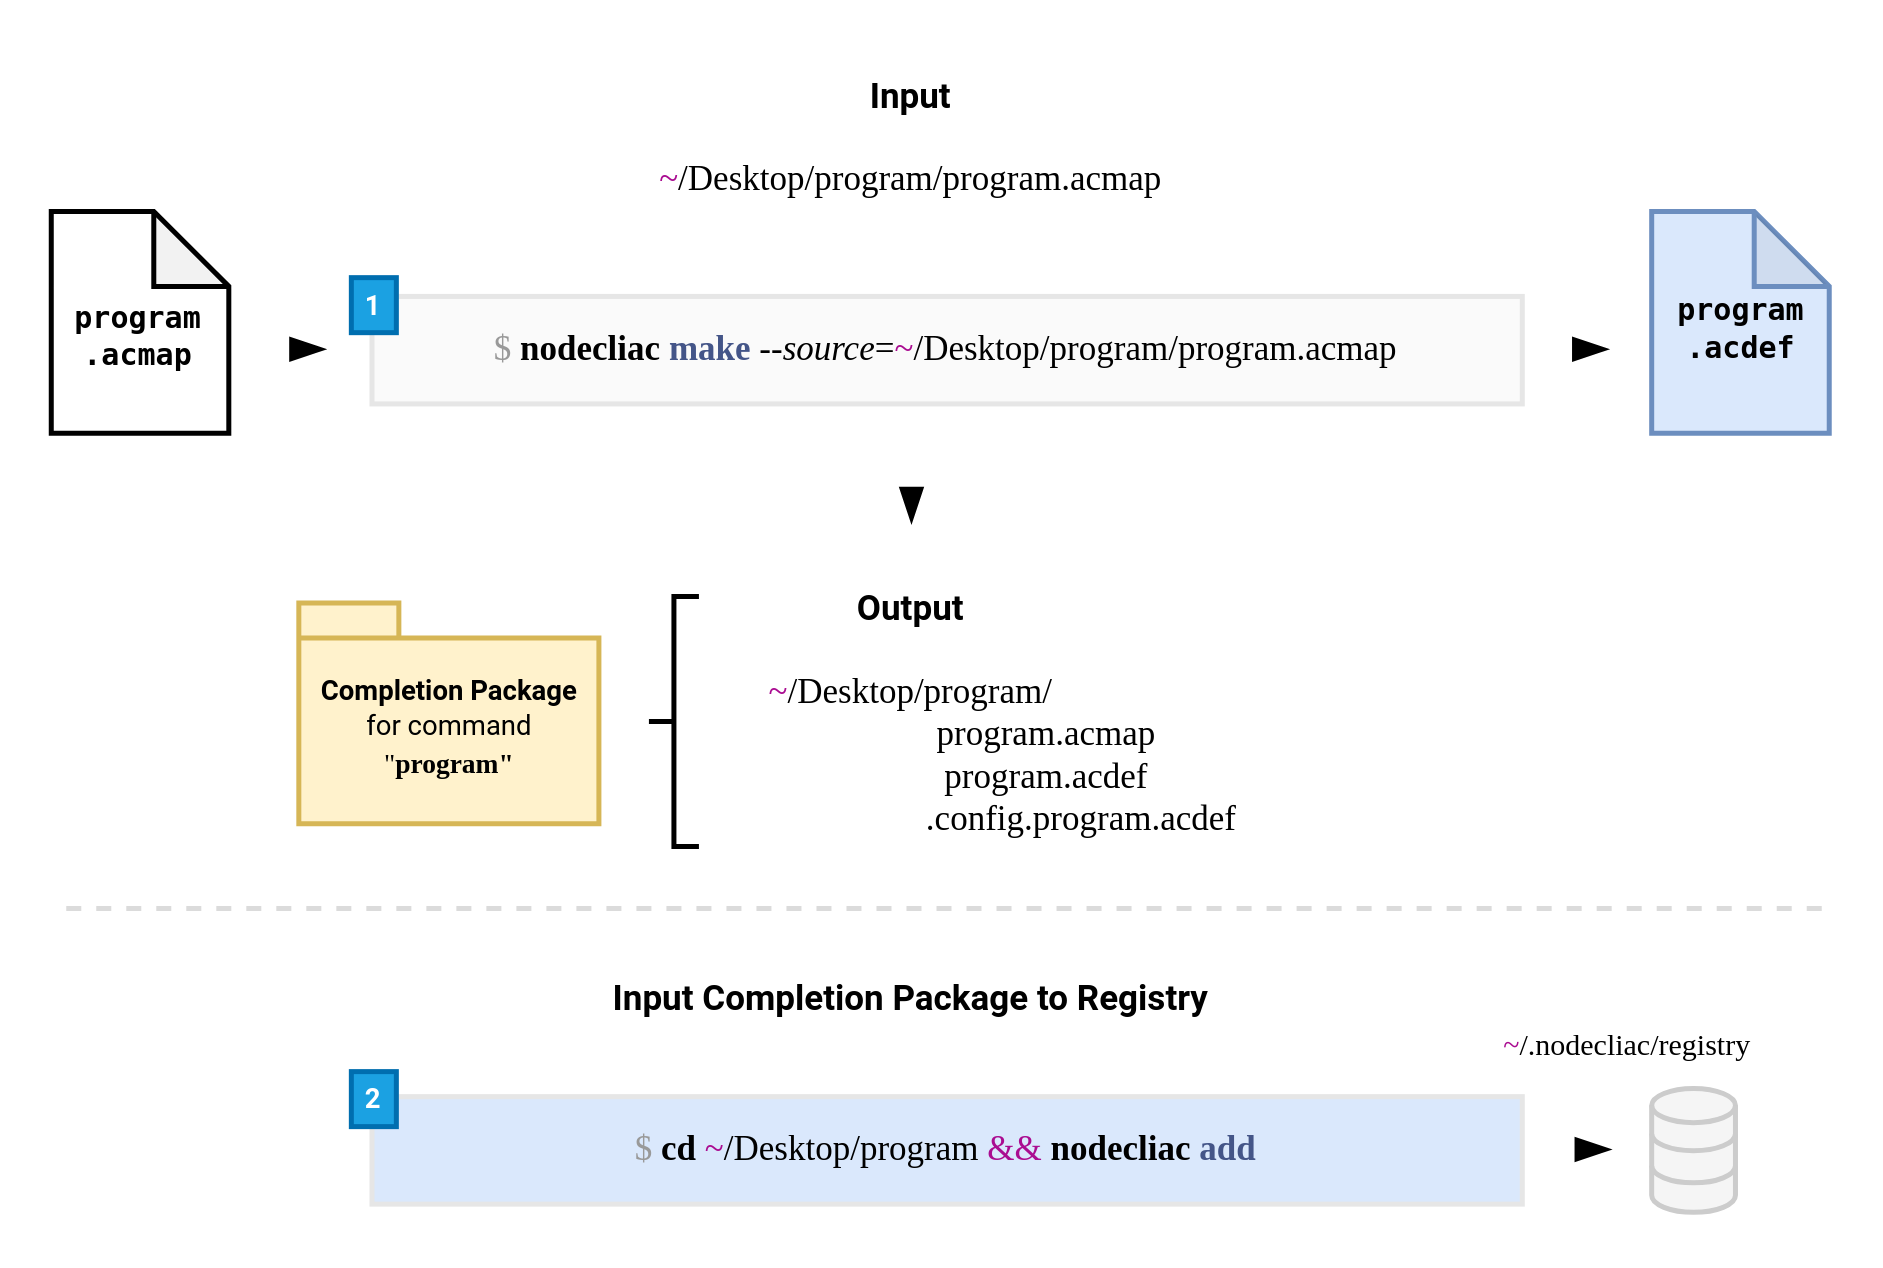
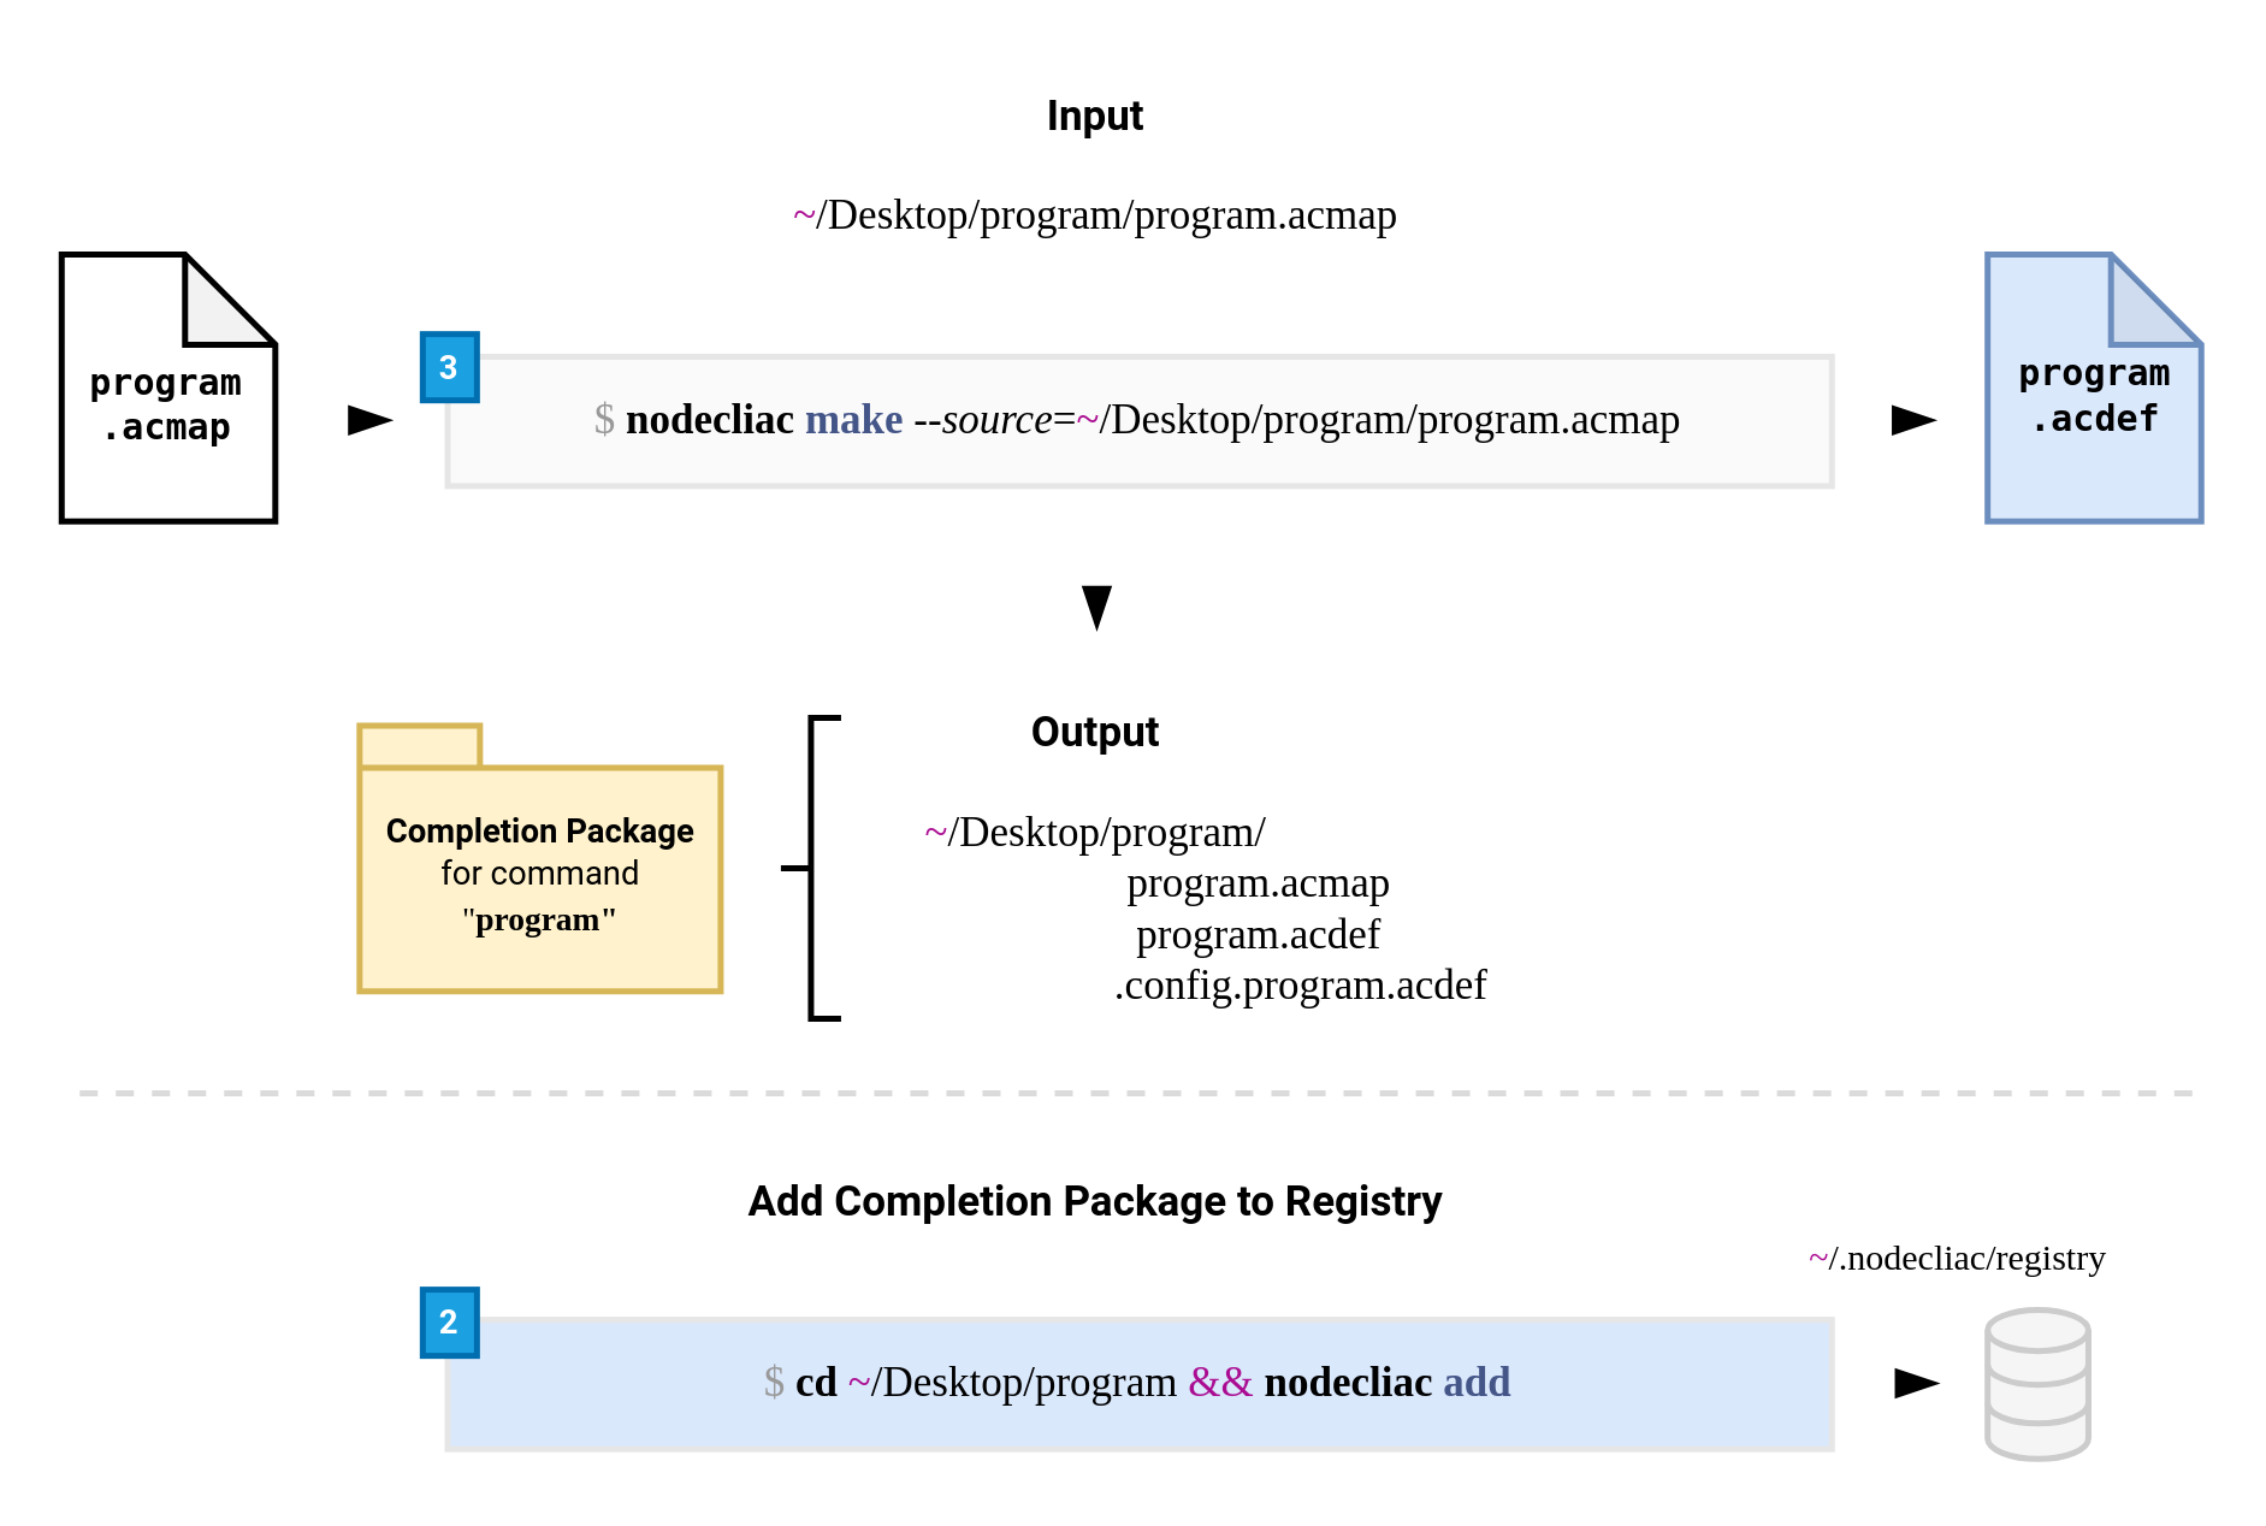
- <mxCell id="12" value="&lt;font style=&quot;font-size: 11px&quot; face=&quot;Roboto&quot; color=&quot;#FFFFFF&quot;&gt;1&lt;/font&gt;" style="html=1;whiteSpace=wrap;comic=0;strokeWidth=2;fontFamily=Comic Sans MS;fontStyle=1;labelBackgroundColor=none;fillColor=#1ba1e2;strokeColor=#006EAF;fontColor=#ffffff;rounded=0;" parent="1" vertex="1"><mxGeometry x="140" y="110.5" width="18" height="22" as="geometry" /></mxCell>
+ <mxCell id="12" value="&lt;font style=&quot;font-size: 11px&quot; face=&quot;Roboto&quot; color=&quot;#FFFFFF&quot;&gt;3&lt;/font&gt;" style="html=1;whiteSpace=wrap;comic=0;strokeWidth=2;fontFamily=Comic Sans MS;fontStyle=1;labelBackgroundColor=none;fillColor=#1ba1e2;strokeColor=#006EAF;fontColor=#ffffff;rounded=0;" parent="1" vertex="1"><mxGeometry x="140" y="110.5" width="18" height="22" as="geometry" /></mxCell>
- <mxCell id="11" value="&lt;font style=&quot;font-size: 14px&quot; face=&quot;Consolas&quot;&gt;&lt;font face=&quot;Roboto&quot;&gt;&lt;b&gt;Input Completion Package to Registry&lt;/b&gt;&lt;/font&gt;&lt;br&gt;&lt;/font&gt;" style="text;html=1;align=center;verticalAlign=middle;whiteSpace=wrap;rounded=0;shadow=0;glass=0;comic=0;" parent="1" vertex="1"><mxGeometry x="38" y="328.88" width="652" height="140" as="geometry" /></mxCell>
+ <mxCell id="11" value="&lt;font style=&quot;font-size: 14px&quot; face=&quot;Consolas&quot;&gt;&lt;font face=&quot;Roboto&quot;&gt;&lt;b&gt;Add Completion Package to Registry&lt;/b&gt;&lt;/font&gt;&lt;br&gt;&lt;/font&gt;" style="text;html=1;align=center;verticalAlign=middle;whiteSpace=wrap;rounded=0;shadow=0;glass=0;comic=0;" parent="1" vertex="1"><mxGeometry x="38" y="328.88" width="652" height="140" as="geometry" /></mxCell>
